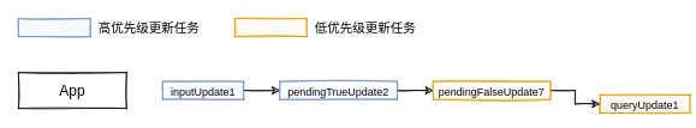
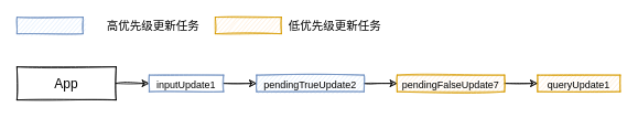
- <mxCell id="12" value="&lt;font style=&quot;font-size: 14px&quot;&gt;高优先级更新任务&lt;/font&gt;" style="text;html=1;strokeColor=none;fillColor=none;align=center;verticalAlign=middle;whiteSpace=wrap;rounded=0;sketch=1;fontSize=16;" parent="1" vertex="1"><mxGeometry x="100" y="20" width="130" height="20" as="geometry" /></mxCell>
+ <mxCell id="12" value="&lt;font style=&quot;font-size: 14px&quot;&gt;高优先级更新任务&lt;/font&gt;" style="text;html=1;strokeColor=none;fillColor=none;align=center;verticalAlign=middle;whiteSpace=wrap;rounded=0;sketch=1;fontSize=16;" parent="1" vertex="1"><mxGeometry x="120" y="20" width="130" height="20" as="geometry" /></mxCell>
+ <mxCell id="2" value="" style="edgeStyle=orthogonalEdgeStyle;rounded=0;orthogonalLoop=1;jettySize=auto;html=1;fontSize=16;sketch=1;" parent="1" source="3" target="5" edge="1"><mxGeometry relative="1" as="geometry" /></mxCell>
- <mxCell id="5" value="&lt;font style=&quot;font-size: 12px&quot;&gt;inputUpdate1&lt;/font&gt;" style="rounded=0;whiteSpace=wrap;html=1;sketch=1;fillColor=#dae8fc;fontSize=16;strokeColor=#6c8ebf;" parent="1" vertex="1"><mxGeometry x="180" y="90" width="90" height="20" as="geometry" /></mxCell>
+ <mxCell id="5" value="&lt;font style=&quot;font-size: 12px&quot;&gt;inputUpdate1&lt;/font&gt;" style="rounded=0;whiteSpace=wrap;html=1;sketch=1;fillColor=#ffffff;fontSize=16;strokeColor=#6c8ebf;" parent="1" vertex="1"><mxGeometry x="180" y="90" width="90" height="20" as="geometry" /></mxCell>
- <mxCell id="10" value="&lt;font style=&quot;font-size: 12px&quot;&gt;queryUpdate1&lt;/font&gt;" style="rounded=0;whiteSpace=wrap;html=1;sketch=1;fillColor=#ffe6cc;fontSize=16;strokeColor=#d79b00;" parent="1" vertex="1"><mxGeometry x="665" y="105" width="100" height="20" as="geometry" /></mxCell>
+ <mxCell id="10" value="&lt;font style=&quot;font-size: 12px&quot;&gt;queryUpdate1&lt;/font&gt;" style="rounded=0;whiteSpace=wrap;html=1;sketch=1;fillColor=#ffe6cc;fontSize=16;strokeColor=#d79b00;" parent="1" vertex="1"><mxGeometry x="650" y="90" width="100" height="20" as="geometry" /></mxCell>
